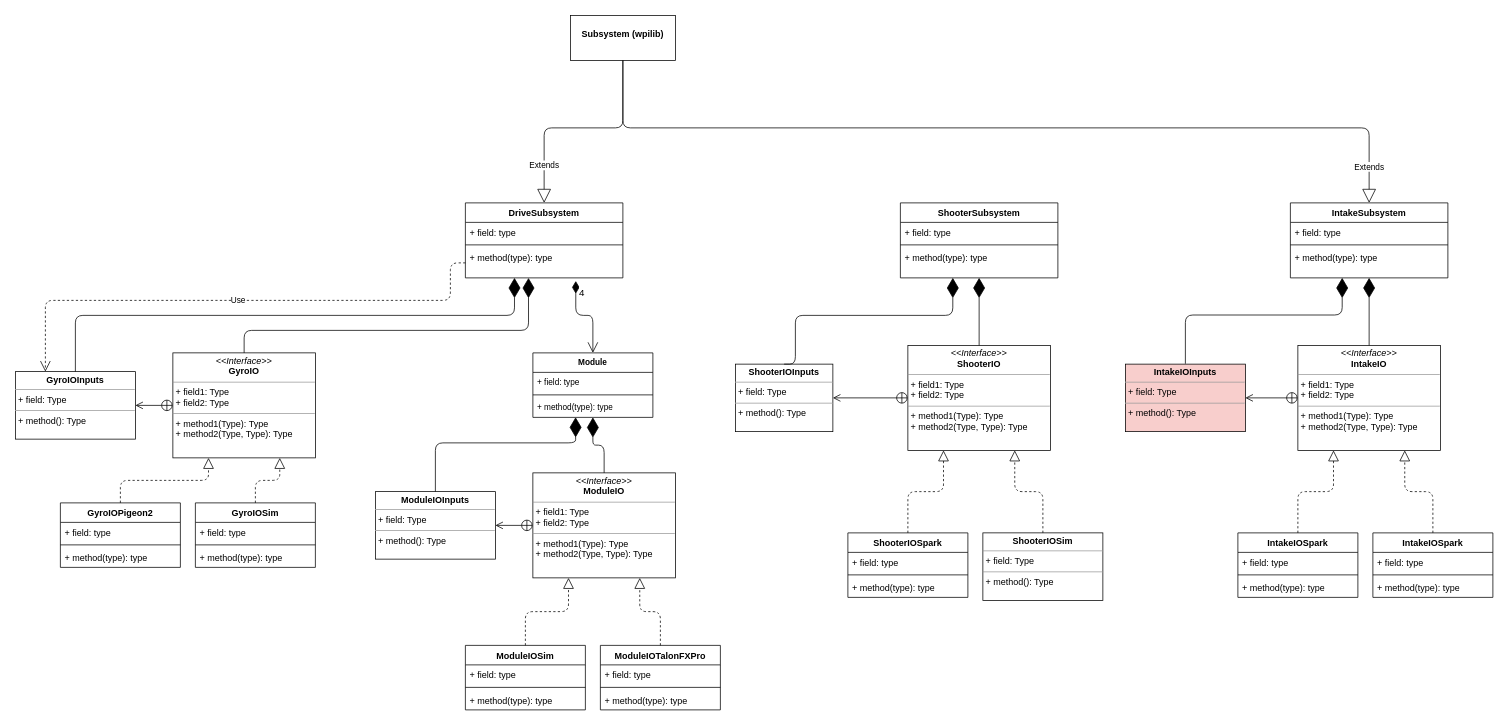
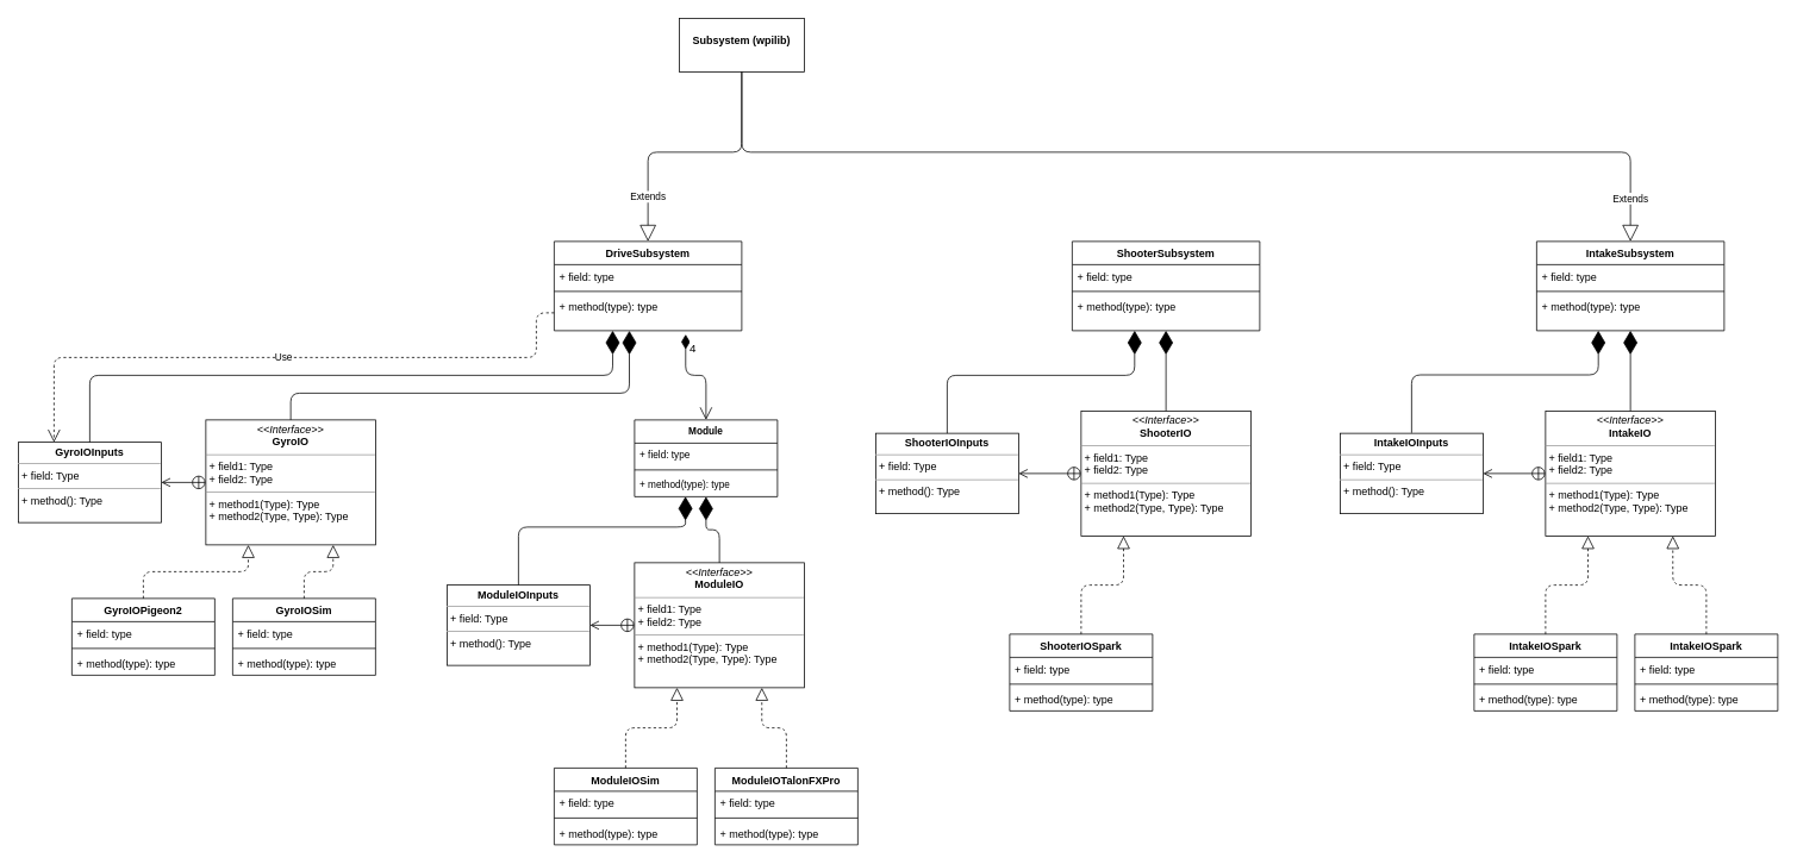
- <mxCell id="12" value="&lt;p style=&quot;margin:0px;margin-top:4px;text-align:center;&quot;&gt;&lt;b&gt;ShooterIOInputs&lt;/b&gt;&lt;/p&gt;&lt;hr size=&quot;1&quot;&gt;&lt;p style=&quot;margin:0px;margin-left:4px;&quot;&gt;+ field: Type&lt;/p&gt;&lt;hr size=&quot;1&quot;&gt;&lt;p style=&quot;margin:0px;margin-left:4px;&quot;&gt;+ method(): Type&lt;/p&gt;" style="verticalAlign=top;align=left;overflow=fill;html=1;whiteSpace=wrap;" vertex="1" parent="1"><mxGeometry x="980" y="485" width="130" height="90" as="geometry" /></mxCell>
+ <mxCell id="12" value="&lt;p style=&quot;margin:0px;margin-top:4px;text-align:center;&quot;&gt;&lt;b&gt;ShooterIOInputs&lt;/b&gt;&lt;/p&gt;&lt;hr size=&quot;1&quot;&gt;&lt;p style=&quot;margin:0px;margin-left:4px;&quot;&gt;+ field: Type&lt;/p&gt;&lt;hr size=&quot;1&quot;&gt;&lt;p style=&quot;margin:0px;margin-left:4px;&quot;&gt;+ method(): Type&lt;/p&gt;" style="verticalAlign=top;align=left;overflow=fill;html=1;whiteSpace=wrap;" vertex="1" parent="1"><mxGeometry x="980" y="485" width="160" height="90" as="geometry" /></mxCell>
- <mxCell id="29" value="&lt;p style=&quot;margin:0px;margin-top:4px;text-align:center;&quot;&gt;&lt;b&gt;Intake&lt;/b&gt;&lt;b style=&quot;background-color: initial;&quot;&gt;IOInputs&lt;/b&gt;&lt;/p&gt;&lt;hr size=&quot;1&quot;&gt;&lt;p style=&quot;margin:0px;margin-left:4px;&quot;&gt;+ field: Type&lt;/p&gt;&lt;hr size=&quot;1&quot;&gt;&lt;p style=&quot;margin:0px;margin-left:4px;&quot;&gt;+ method(): Type&lt;/p&gt;" style="verticalAlign=top;align=left;overflow=fill;html=1;whiteSpace=wrap;fillColor=#f8cecc;" vertex="1" parent="1"><mxGeometry x="1500" y="485" width="160" height="90" as="geometry" /></mxCell>
+ <mxCell id="29" value="&lt;p style=&quot;margin:0px;margin-top:4px;text-align:center;&quot;&gt;&lt;b&gt;Intake&lt;/b&gt;&lt;b style=&quot;background-color: initial;&quot;&gt;IOInputs&lt;/b&gt;&lt;/p&gt;&lt;hr size=&quot;1&quot;&gt;&lt;p style=&quot;margin:0px;margin-left:4px;&quot;&gt;+ field: Type&lt;/p&gt;&lt;hr size=&quot;1&quot;&gt;&lt;p style=&quot;margin:0px;margin-left:4px;&quot;&gt;+ method(): Type&lt;/p&gt;" style="verticalAlign=top;align=left;overflow=fill;html=1;whiteSpace=wrap;" vertex="1" parent="1"><mxGeometry x="1500" y="485" width="160" height="90" as="geometry" /></mxCell>
- <mxCell id="15" value="" style="endArrow=block;dashed=1;endFill=0;endSize=12;html=1;rounded=1;edgeStyle=orthogonalEdgeStyle;exitX=0.5;exitY=0;exitDx=0;exitDy=0;entryX=0.75;entryY=1;entryDx=0;entryDy=0;" edge="1" parent="1" source="14" target="10"><mxGeometry width="160" relative="1" as="geometry"><mxPoint x="1430" y="690" as="sourcePoint" /><mxPoint x="1330" y="640" as="targetPoint" /></mxGeometry></mxCell>
- <mxCell id="14" value="&lt;p style=&quot;margin:0px;margin-top:4px;text-align:center;&quot;&gt;&lt;b&gt;ShooterIOSim&lt;/b&gt;&lt;/p&gt;&lt;hr size=&quot;1&quot;&gt;&lt;p style=&quot;margin:0px;margin-left:4px;&quot;&gt;+ field: Type&lt;/p&gt;&lt;hr size=&quot;1&quot;&gt;&lt;p style=&quot;margin:0px;margin-left:4px;&quot;&gt;+ method(): Type&lt;/p&gt;" style="verticalAlign=top;align=left;overflow=fill;html=1;whiteSpace=wrap;" vertex="1" parent="1"><mxGeometry x="1310" y="710" width="160" height="90" as="geometry" /></mxCell>
